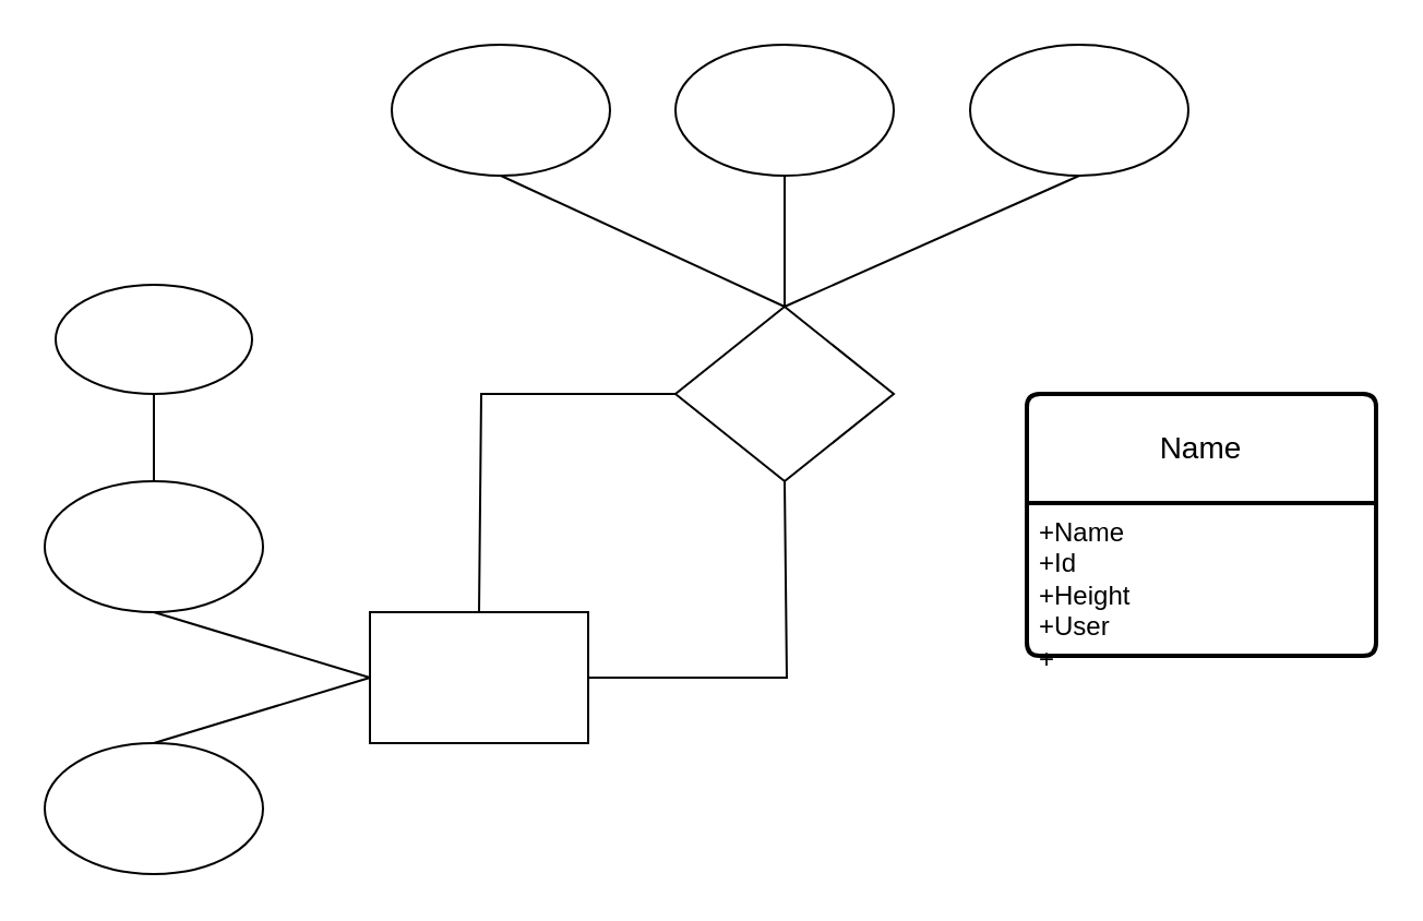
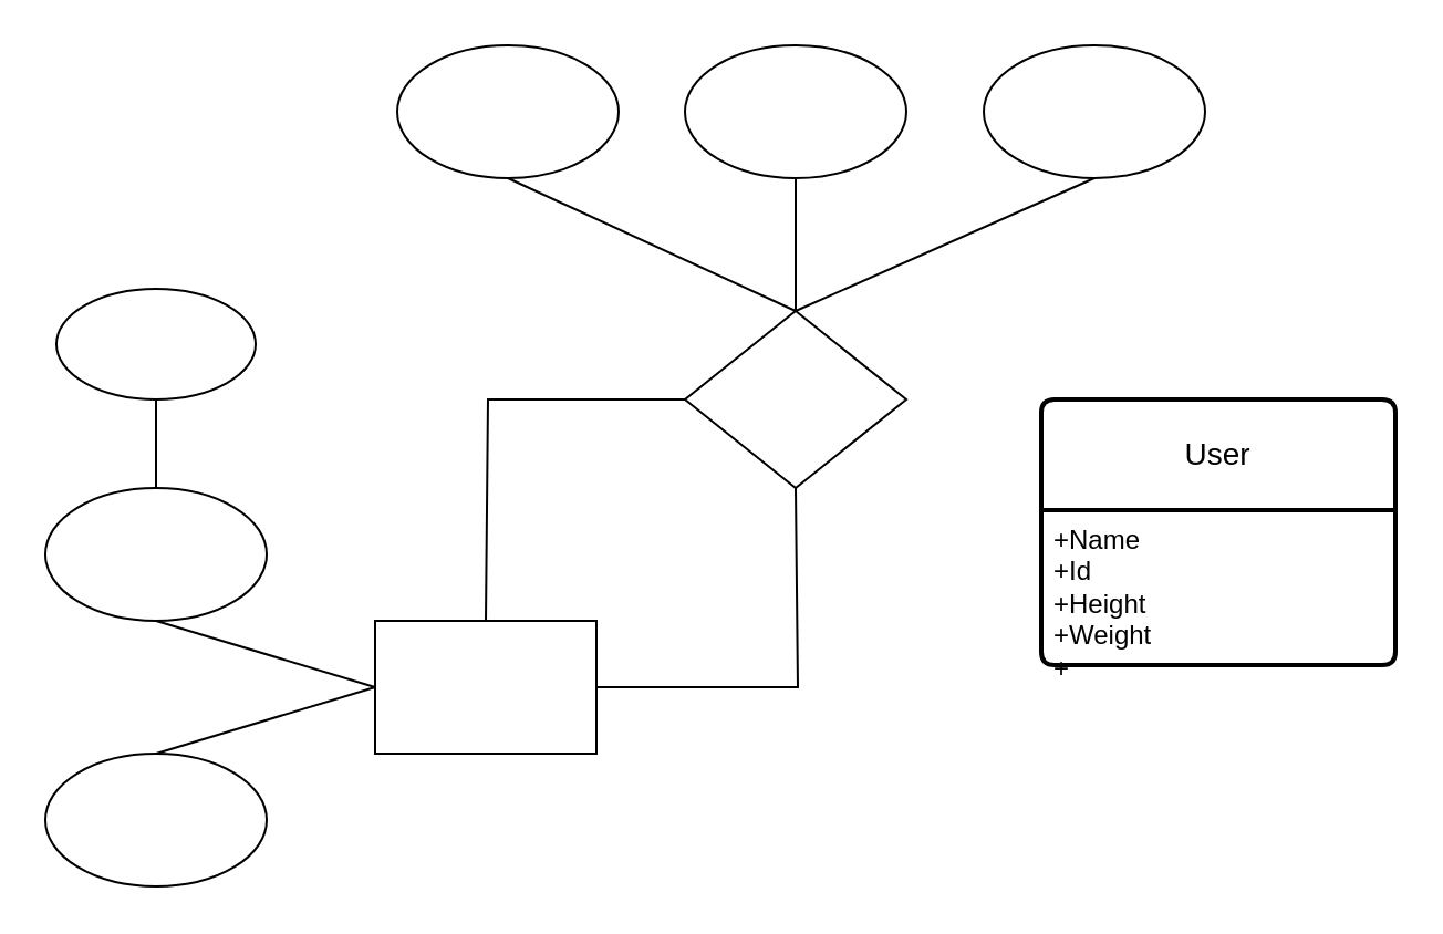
- <mxCell id="16" value="Name" style="swimlane;childLayout=stackLayout;horizontal=1;startSize=50;horizontalStack=0;rounded=1;fontSize=14;fontStyle=0;strokeWidth=2;resizeParent=0;resizeLast=1;shadow=0;dashed=0;align=center;arcSize=4;whiteSpace=wrap;html=1;" vertex="1" parent="1"><mxGeometry x="470" y="180" width="160" height="120" as="geometry" /></mxCell>
+ <mxCell id="16" value="User" style="swimlane;childLayout=stackLayout;horizontal=1;startSize=50;horizontalStack=0;rounded=1;fontSize=14;fontStyle=0;strokeWidth=2;resizeParent=0;resizeLast=1;shadow=0;dashed=0;align=center;arcSize=4;whiteSpace=wrap;html=1;" vertex="1" parent="1"><mxGeometry x="470" y="180" width="160" height="120" as="geometry" /></mxCell>
- <mxCell id="17" value="+Name&lt;br&gt;+Id&lt;br&gt;+Height&lt;br&gt;+User&lt;br&gt;+" style="align=left;strokeColor=none;fillColor=none;spacingLeft=4;fontSize=12;verticalAlign=top;resizable=0;rotatable=0;part=1;html=1;" vertex="1" parent="16"><mxGeometry y="50" width="160" height="70" as="geometry" /></mxCell>
+ <mxCell id="17" value="+Name&lt;br&gt;+Id&lt;br&gt;+Height&lt;br&gt;+Weight&lt;br&gt;+" style="align=left;strokeColor=none;fillColor=none;spacingLeft=4;fontSize=12;verticalAlign=top;resizable=0;rotatable=0;part=1;html=1;" vertex="1" parent="16"><mxGeometry y="50" width="160" height="70" as="geometry" /></mxCell>
